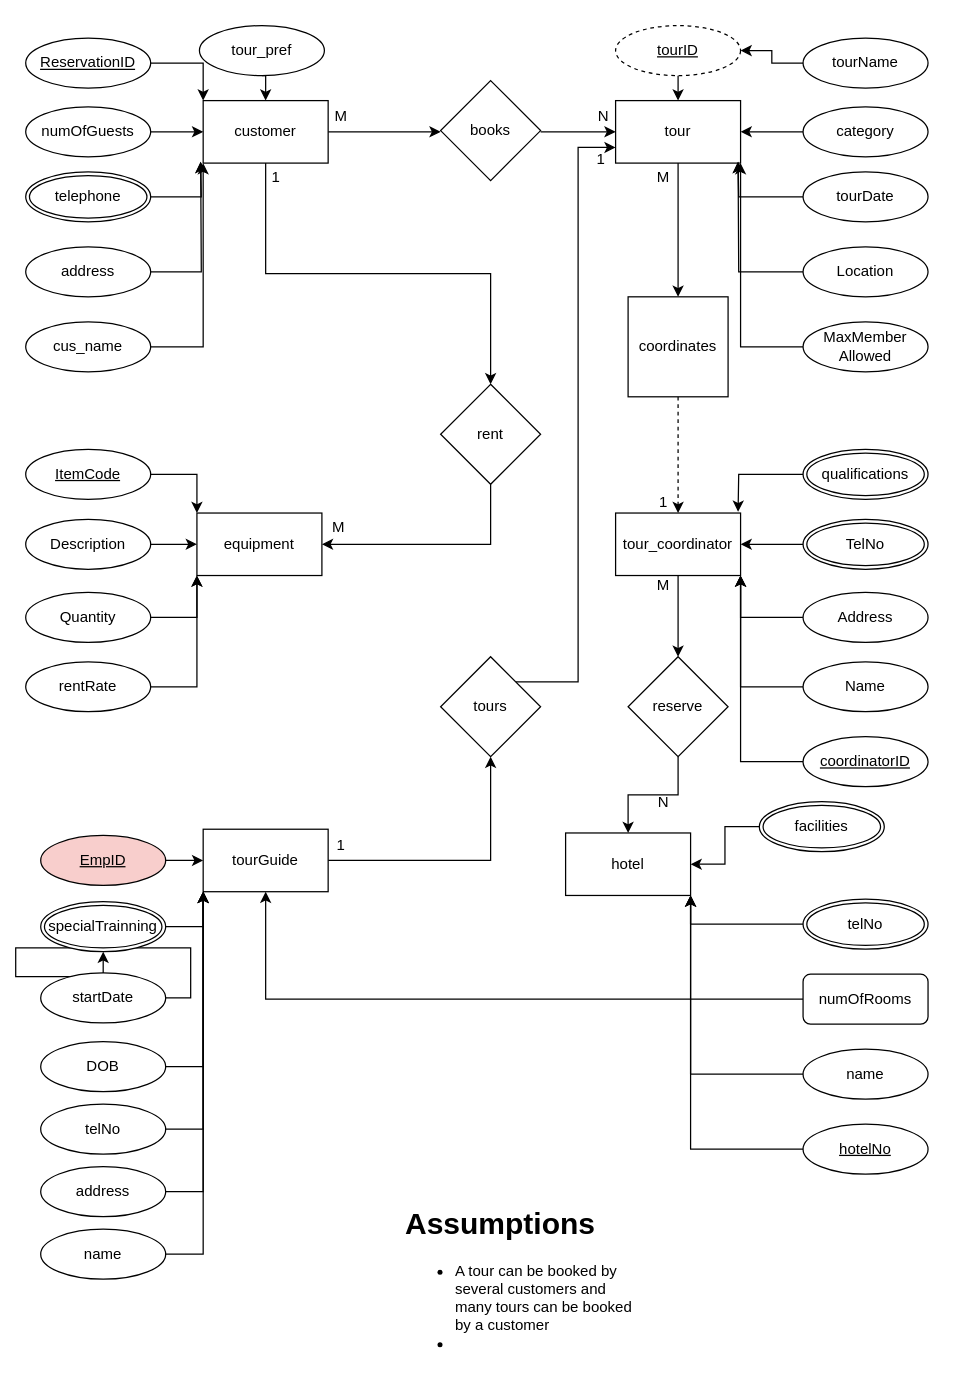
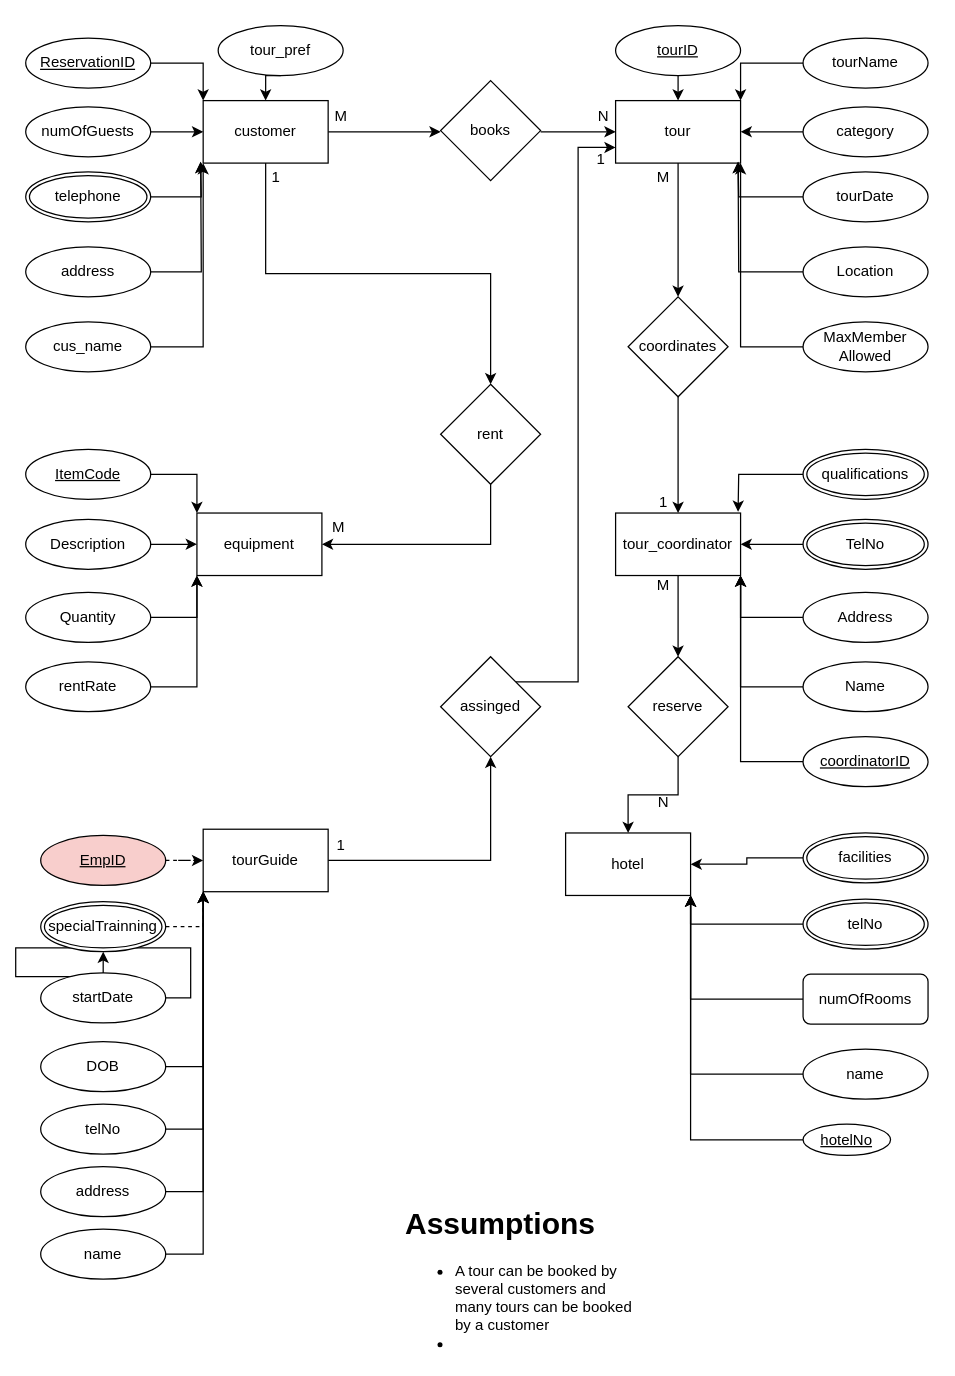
- <mxCell id="23" value="tour_pref" style="ellipse;whiteSpace=wrap;html=1;align=center;" parent="1" vertex="1"><mxGeometry x="159" y="20" width="100" height="40" as="geometry" /></mxCell>
+ <mxCell id="23" value="tour_pref" style="ellipse;whiteSpace=wrap;html=1;align=center;" parent="1" vertex="1"><mxGeometry x="174" y="20" width="100" height="40" as="geometry" /></mxCell>
- <mxCell id="25" value="&lt;u&gt;tourID&lt;/u&gt;" style="ellipse;whiteSpace=wrap;html=1;align=center;dashed=1;" parent="1" vertex="1"><mxGeometry x="492" y="20" width="100" height="40" as="geometry" /></mxCell>
+ <mxCell id="25" value="&lt;u&gt;tourID&lt;/u&gt;" style="ellipse;whiteSpace=wrap;html=1;align=center;" parent="1" vertex="1"><mxGeometry x="492" y="20" width="100" height="40" as="geometry" /></mxCell>
- <mxCell id="26" style="edgeStyle=orthogonalEdgeStyle;rounded=0;orthogonalLoop=1;jettySize=auto;html=1;exitX=0;exitY=0.5;exitDx=0;exitDy=0;" parent="1" source="27" target="25" edge="1"><mxGeometry relative="1" as="geometry" /></mxCell>
+ <mxCell id="26" style="edgeStyle=orthogonalEdgeStyle;rounded=0;orthogonalLoop=1;jettySize=auto;html=1;exitX=0;exitY=0.5;exitDx=0;exitDy=0;entryX=1;entryY=0;entryDx=0;entryDy=0;" parent="1" source="27" target="8" edge="1"><mxGeometry relative="1" as="geometry" /></mxCell>
- <mxCell id="37" value="coordinates" style="whiteSpace=wrap;html=1;dashed=0;rounded=0;" parent="1" vertex="1"><mxGeometry x="502" y="237" width="80" height="80" as="geometry" /></mxCell>
+ <mxCell id="37" value="coordinates" style="rhombus;whiteSpace=wrap;html=1;dashed=0;" parent="1" vertex="1"><mxGeometry x="502" y="237" width="80" height="80" as="geometry" /></mxCell>
- <mxCell id="36" value="" style="edgeStyle=orthogonalEdgeStyle;rounded=0;orthogonalLoop=1;jettySize=auto;html=1;dashed=1;" parent="1" source="37" target="39" edge="1"><mxGeometry relative="1" as="geometry" /></mxCell>
+ <mxCell id="36" value="" style="edgeStyle=orthogonalEdgeStyle;rounded=0;orthogonalLoop=1;jettySize=auto;html=1;" parent="1" source="37" target="39" edge="1"><mxGeometry relative="1" as="geometry" /></mxCell>
- <mxCell id="68" value="tours" style="rhombus;whiteSpace=wrap;html=1;dashed=0;" parent="1" vertex="1"><mxGeometry x="352" y="525" width="80" height="80" as="geometry" /></mxCell>
+ <mxCell id="68" value="assinged" style="rhombus;whiteSpace=wrap;html=1;dashed=0;" parent="1" vertex="1"><mxGeometry x="352" y="525" width="80" height="80" as="geometry" /></mxCell>
- <mxCell id="64" value="facilities" style="ellipse;shape=doubleEllipse;margin=3;whiteSpace=wrap;html=1;align=center;" parent="1" vertex="1"><mxGeometry x="607" y="641" width="100" height="40" as="geometry" /></mxCell>
+ <mxCell id="64" value="facilities" style="ellipse;shape=doubleEllipse;margin=3;whiteSpace=wrap;html=1;align=center;" parent="1" vertex="1"><mxGeometry x="642" y="666" width="100" height="40" as="geometry" /></mxCell>
- <mxCell id="71" value="" style="edgeStyle=orthogonalEdgeStyle;rounded=0;orthogonalLoop=1;jettySize=auto;html=1;" edge="1" parent="1" source="72" target="70"><mxGeometry relative="1" as="geometry" /></mxCell>
+ <mxCell id="71" value="" style="edgeStyle=orthogonalEdgeStyle;rounded=0;orthogonalLoop=1;jettySize=auto;html=1;dashed=1;" edge="1" parent="1" source="72" target="70"><mxGeometry relative="1" as="geometry" /></mxCell>
- <mxCell id="83" style="edgeStyle=orthogonalEdgeStyle;rounded=0;orthogonalLoop=1;jettySize=auto;html=1;exitX=1;exitY=0.5;exitDx=0;exitDy=0;entryX=0;entryY=1;entryDx=0;entryDy=0;" edge="1" parent="1" source="84" target="70"><mxGeometry relative="1" as="geometry" /></mxCell>
+ <mxCell id="83" style="edgeStyle=orthogonalEdgeStyle;rounded=0;orthogonalLoop=1;jettySize=auto;html=1;exitX=1;exitY=0.5;exitDx=0;exitDy=0;entryX=0;entryY=1;entryDx=0;entryDy=0;dashed=1;" edge="1" parent="1" source="84" target="70"><mxGeometry relative="1" as="geometry" /></mxCell>
- <mxCell id="59" style="edgeStyle=orthogonalEdgeStyle;rounded=0;orthogonalLoop=1;jettySize=auto;html=1;exitX=0;exitY=0.5;exitDx=0;exitDy=0;" parent="1" source="60" target="70" edge="1"><mxGeometry relative="1" as="geometry" /></mxCell>
+ <mxCell id="59" style="edgeStyle=orthogonalEdgeStyle;rounded=0;orthogonalLoop=1;jettySize=auto;html=1;exitX=0;exitY=0.5;exitDx=0;exitDy=0;entryX=1;entryY=1;entryDx=0;entryDy=0;" parent="1" source="60" target="54" edge="1"><mxGeometry relative="1" as="geometry" /></mxCell>
- <mxCell id="56" value="&lt;u&gt;hotelNo&lt;/u&gt;" style="ellipse;whiteSpace=wrap;html=1;align=center;" parent="1" vertex="1"><mxGeometry x="642" y="899" width="100" height="40" as="geometry" /></mxCell>
+ <mxCell id="56" value="&lt;u&gt;hotelNo&lt;/u&gt;" style="ellipse;whiteSpace=wrap;html=1;align=center;" parent="1" vertex="1"><mxGeometry x="642" y="899" width="70" height="25" as="geometry" /></mxCell>
